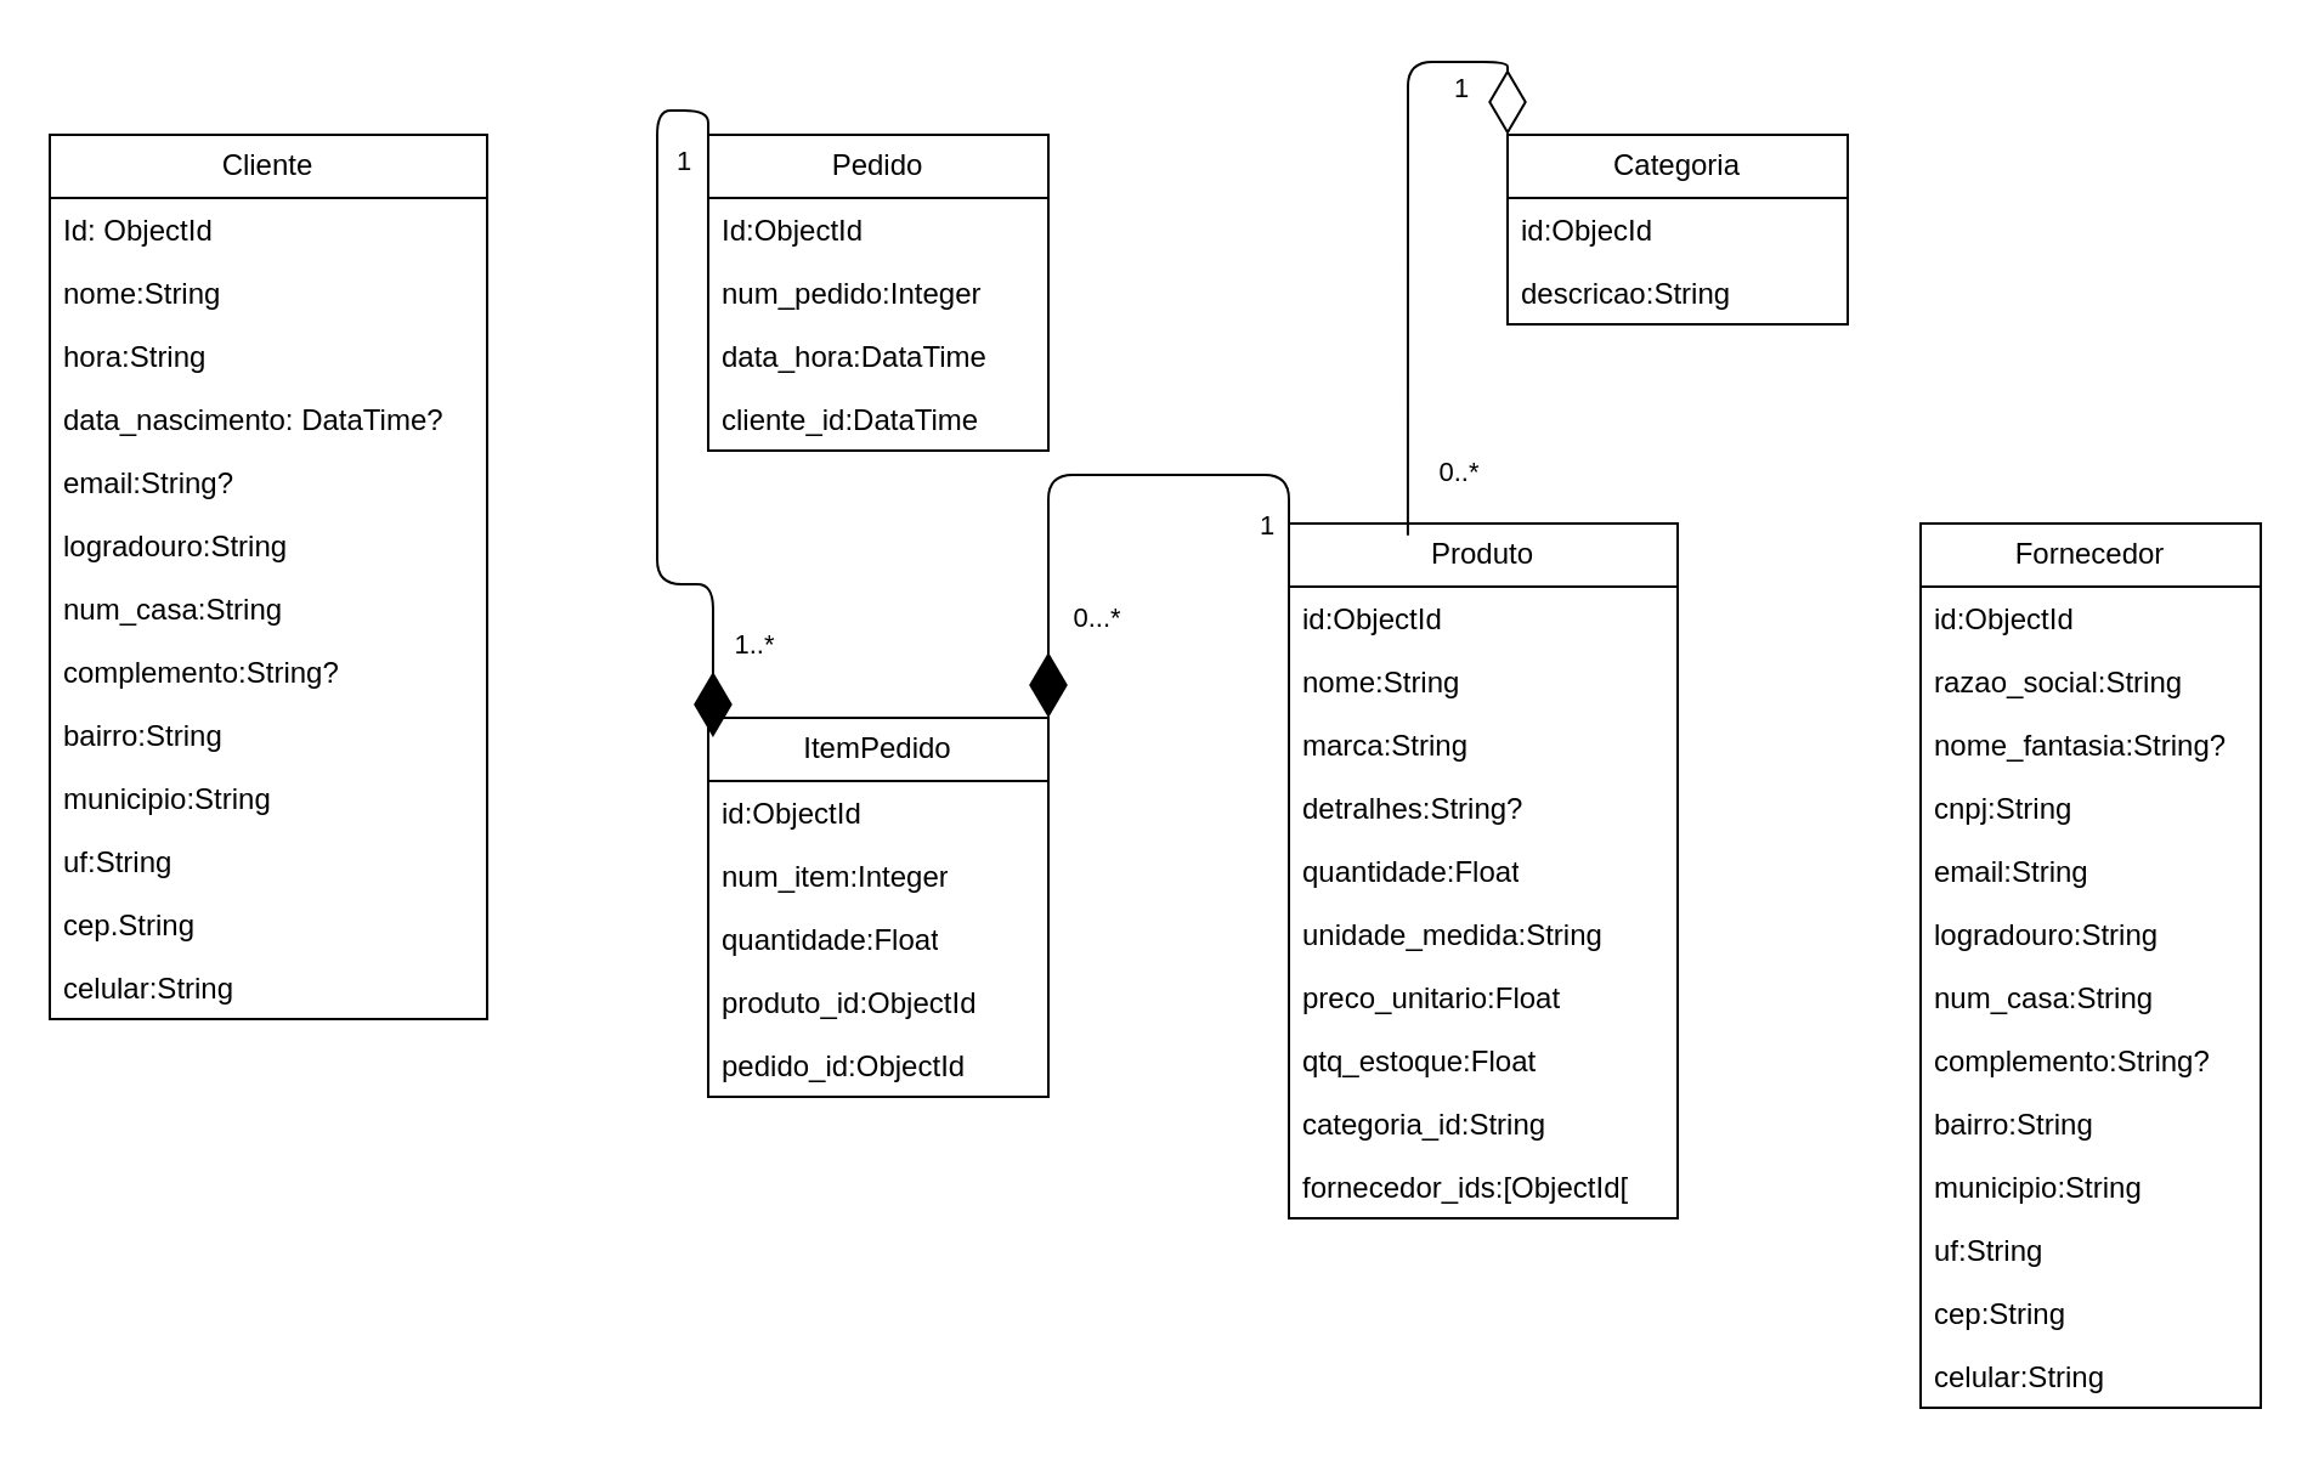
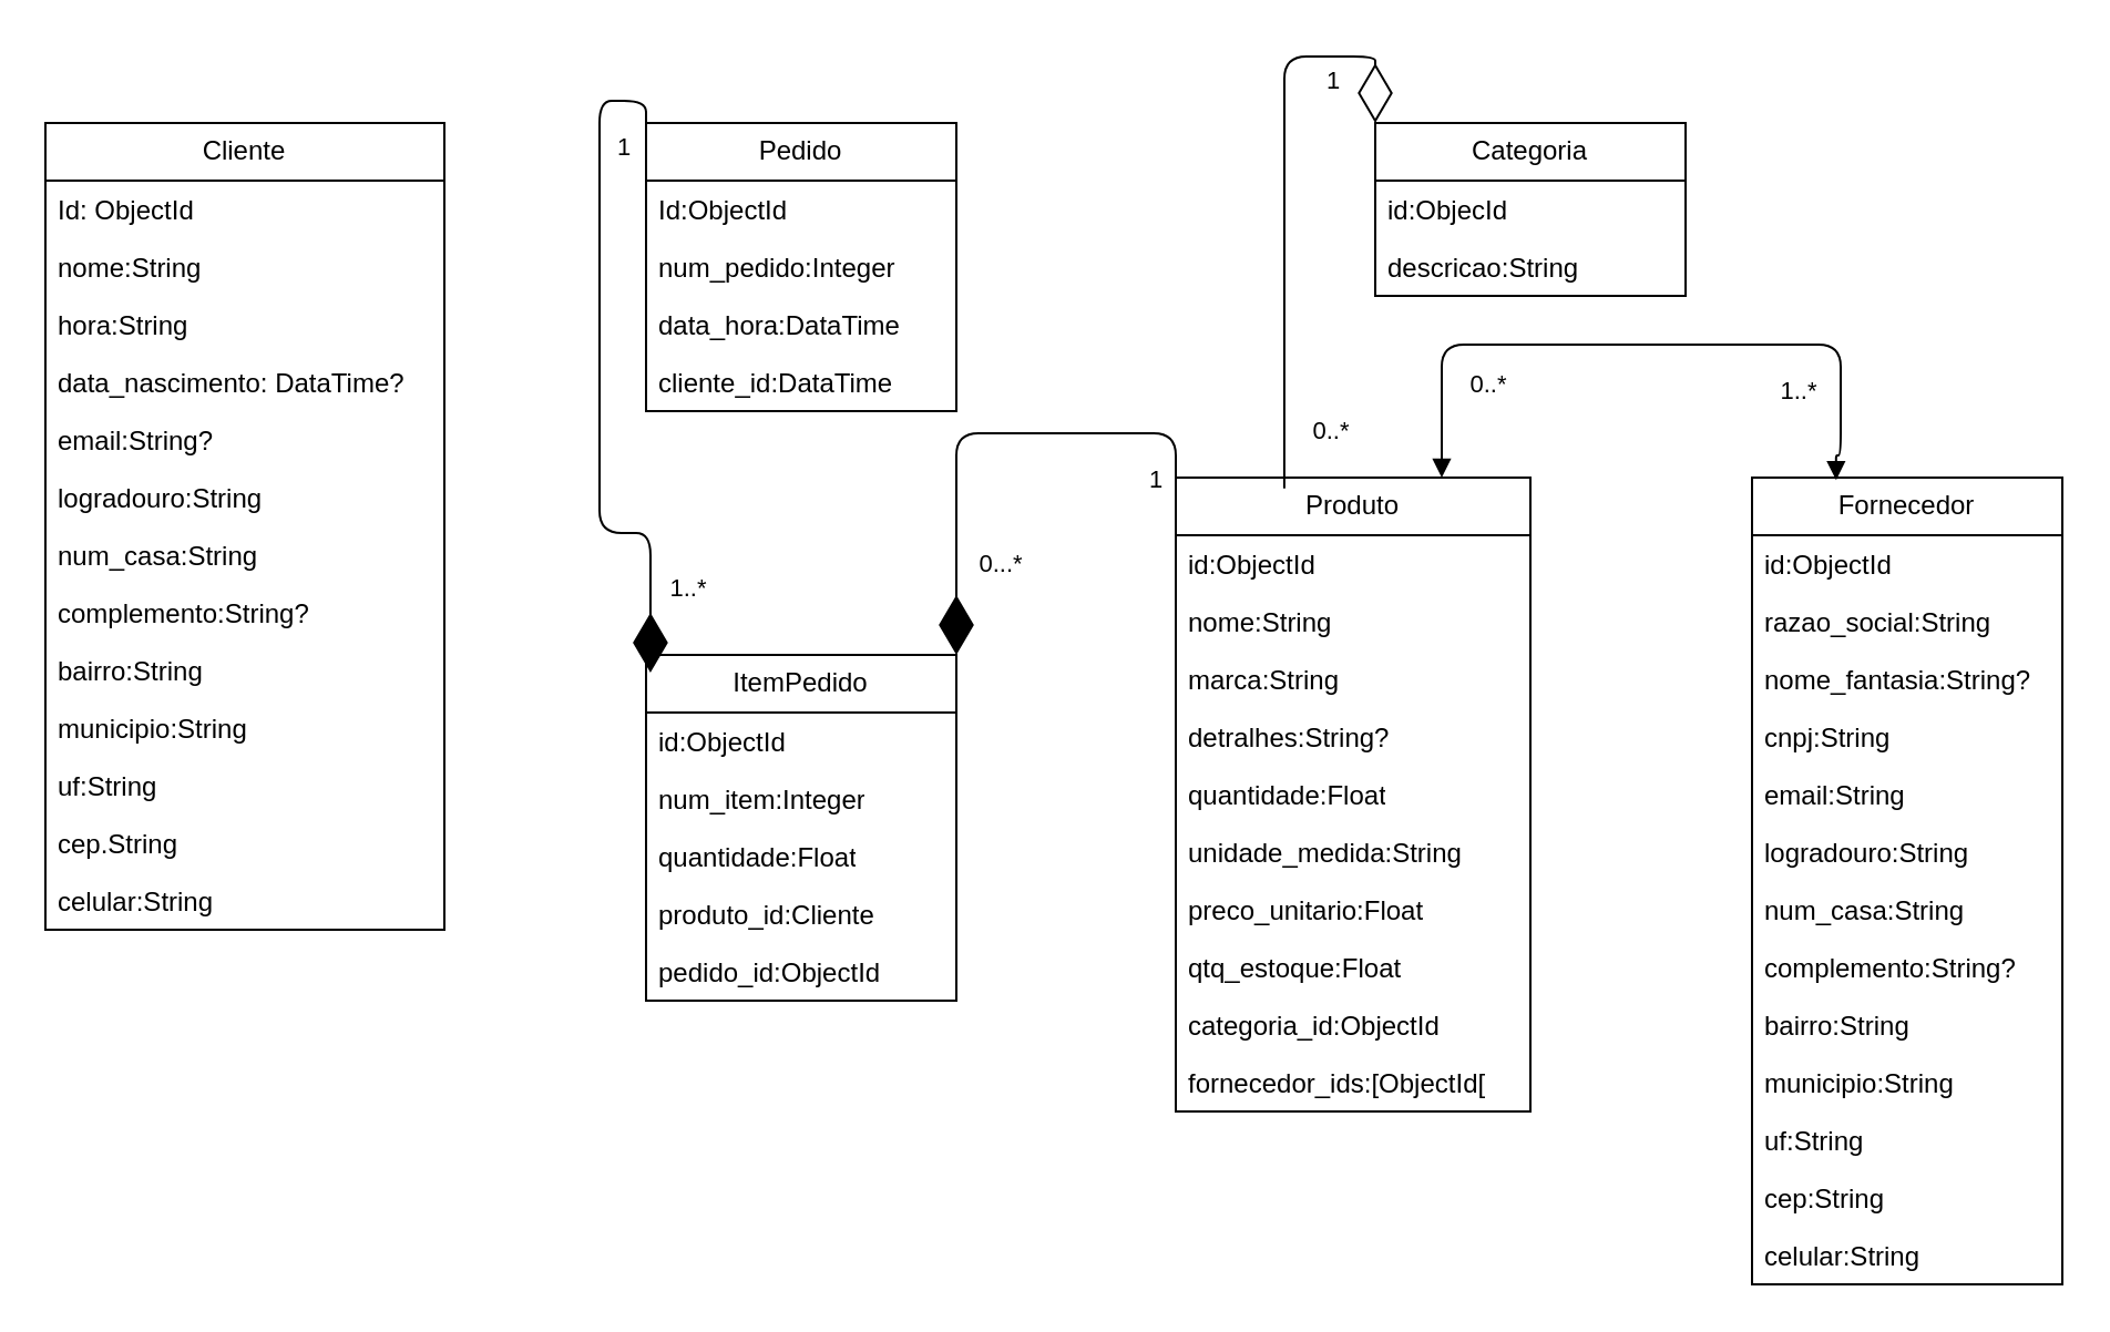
+ <mxCell id="64" value="" style="endArrow=block;startArrow=block;endFill=1;startFill=1;html=1;edgeStyle=orthogonalEdgeStyle;exitX=0.75;exitY=0;exitDx=0;exitDy=0;entryX=0.271;entryY=0.003;entryDx=0;entryDy=0;entryPerimeter=0;" parent="1" source="27" target="41" edge="1"><mxGeometry width="160" relative="1" as="geometry"><mxPoint x="660" y="160" as="sourcePoint" /><mxPoint x="820" y="200" as="targetPoint" /><Array as="points"><mxPoint x="650" y="150" /><mxPoint x="830" y="150" /><mxPoint x="830" y="200" /><mxPoint x="828" y="200" /></Array></mxGeometry></mxCell>
+ <mxCell id="65" value="0..*" style="edgeLabel;html=1;align=center;verticalAlign=middle;resizable=0;points=[];" parent="64" vertex="1" connectable="0"><mxGeometry x="-0.759" relative="1" as="geometry"><mxPoint x="20" y="-6" as="offset" /></mxGeometry></mxCell>
+ <mxCell id="66" value="1..*" style="edgeLabel;html=1;align=center;verticalAlign=middle;resizable=0;points=[];" parent="64" vertex="1" connectable="0"><mxGeometry x="0.755" relative="1" as="geometry"><mxPoint x="-20" y="-6" as="offset" /></mxGeometry></mxCell>
- <mxCell id="25" value="produto_id:ObjectId" style="text;strokeColor=none;fillColor=none;align=left;verticalAlign=top;spacingLeft=4;spacingRight=4;overflow=hidden;rotatable=0;points=[[0,0.5],[1,0.5]];portConstraint=eastwest;whiteSpace=wrap;html=1;" parent="21" vertex="1"><mxGeometry y="104" width="140" height="26" as="geometry" /></mxCell>
+ <mxCell id="25" value="produto_id:Cliente" style="text;strokeColor=none;fillColor=none;align=left;verticalAlign=top;spacingLeft=4;spacingRight=4;overflow=hidden;rotatable=0;points=[[0,0.5],[1,0.5]];portConstraint=eastwest;whiteSpace=wrap;html=1;" parent="21" vertex="1"><mxGeometry y="104" width="140" height="26" as="geometry" /></mxCell>
- <mxCell id="36" value="categoria_id:String" style="text;strokeColor=none;fillColor=none;align=left;verticalAlign=top;spacingLeft=4;spacingRight=4;overflow=hidden;rotatable=0;points=[[0,0.5],[1,0.5]];portConstraint=eastwest;whiteSpace=wrap;html=1;" parent="27" vertex="1"><mxGeometry y="234" width="160" height="26" as="geometry" /></mxCell>
+ <mxCell id="36" value="categoria_id:ObjectId" style="text;strokeColor=none;fillColor=none;align=left;verticalAlign=top;spacingLeft=4;spacingRight=4;overflow=hidden;rotatable=0;points=[[0,0.5],[1,0.5]];portConstraint=eastwest;whiteSpace=wrap;html=1;" parent="27" vertex="1"><mxGeometry y="234" width="160" height="26" as="geometry" /></mxCell>
